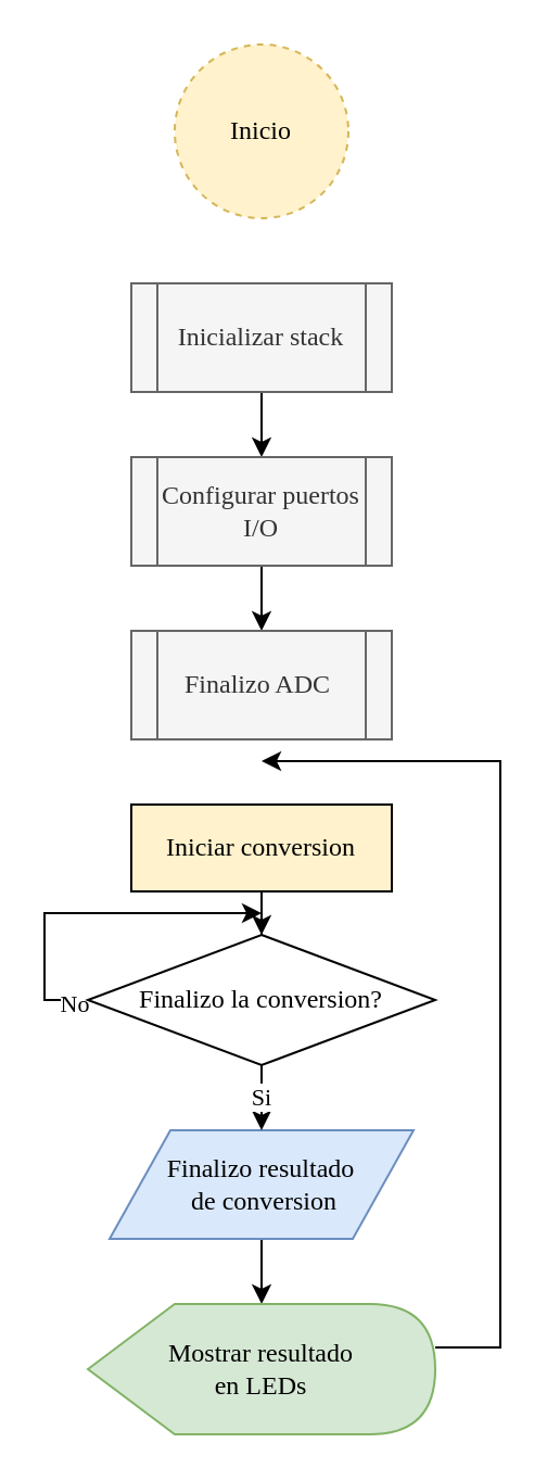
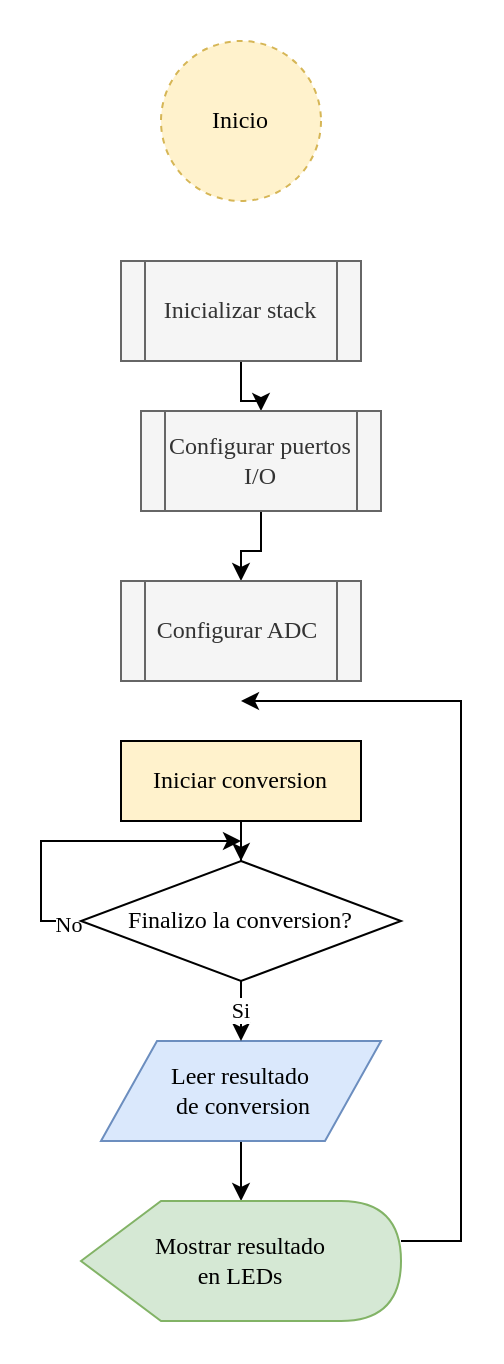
- <mxCell id="6" value="Configurar puertos I/O" style="shape=process;whiteSpace=wrap;html=1;backgroundOutline=1;fillColor=#f5f5f5;strokeColor=#666666;fontColor=#333333;fontStyle=0;fontFamily=Fira Code;" parent="1" vertex="1"><mxGeometry x="60" y="210" width="120" height="50" as="geometry" /></mxCell>
+ <mxCell id="6" value="Configurar puertos I/O" style="shape=process;whiteSpace=wrap;html=1;backgroundOutline=1;fillColor=#f5f5f5;strokeColor=#666666;fontColor=#333333;fontStyle=0;fontFamily=Fira Code;" parent="1" vertex="1"><mxGeometry x="70" y="205" width="120" height="50" as="geometry" /></mxCell>
- <mxCell id="7" value="Finalizo ADC&amp;nbsp;" style="shape=process;whiteSpace=wrap;html=1;backgroundOutline=1;fillColor=#f5f5f5;strokeColor=#666666;fontColor=#333333;fontStyle=0;fontFamily=Fira Code;" parent="1" vertex="1"><mxGeometry x="60" y="290" width="120" height="50" as="geometry" /></mxCell>
+ <mxCell id="7" value="Configurar ADC&amp;nbsp;" style="shape=process;whiteSpace=wrap;html=1;backgroundOutline=1;fillColor=#f5f5f5;strokeColor=#666666;fontColor=#333333;fontStyle=0;fontFamily=Fira Code;" parent="1" vertex="1"><mxGeometry x="60" y="290" width="120" height="50" as="geometry" /></mxCell>
- <mxCell id="11" value="Finalizo resultado&lt;br&gt;&amp;nbsp;de conversion" style="shape=parallelogram;perimeter=parallelogramPerimeter;whiteSpace=wrap;html=1;fillColor=#dae8fc;strokeColor=#6c8ebf;fontStyle=0;fontFamily=Fira Code;" parent="1" vertex="1"><mxGeometry x="50" y="520" width="140" height="50" as="geometry" /></mxCell>
+ <mxCell id="11" value="Leer resultado&lt;br&gt;&amp;nbsp;de conversion" style="shape=parallelogram;perimeter=parallelogramPerimeter;whiteSpace=wrap;html=1;fillColor=#dae8fc;strokeColor=#6c8ebf;fontStyle=0;fontFamily=Fira Code;" parent="1" vertex="1"><mxGeometry x="50" y="520" width="140" height="50" as="geometry" /></mxCell>
